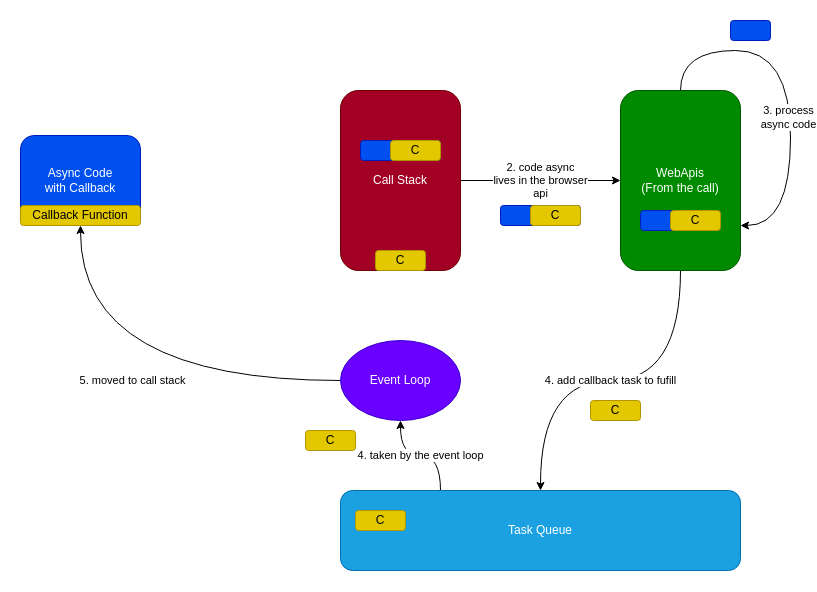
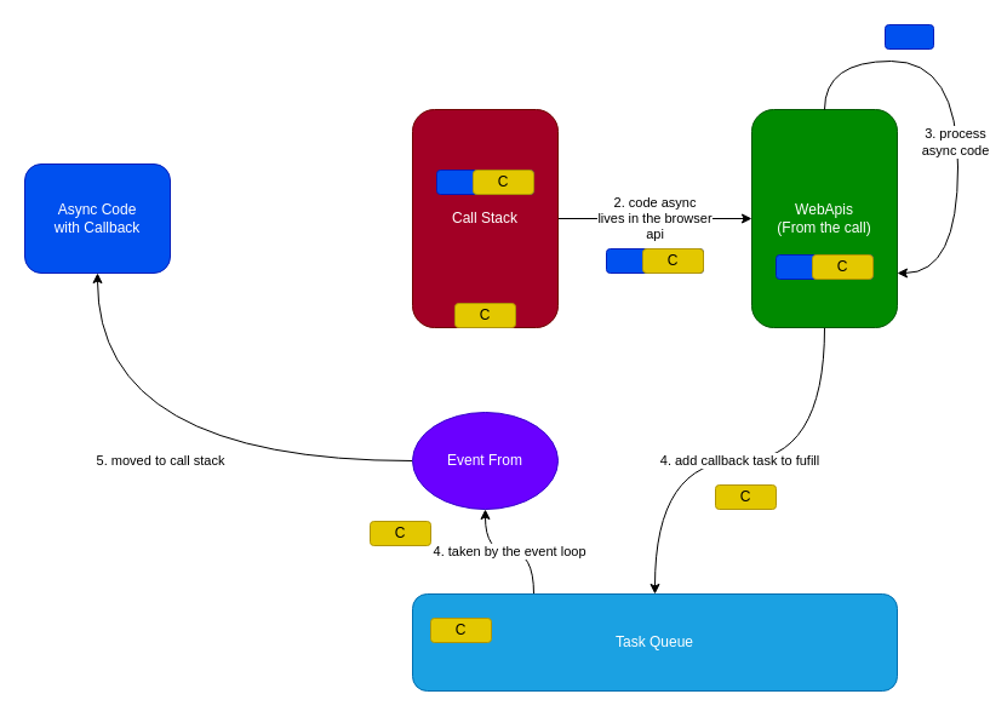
- <mxCell id="13" value="Callback Function" style="rounded=1;whiteSpace=wrap;html=1;fillColor=#e3c800;fontColor=#000000;strokeColor=#B09500;" vertex="1" parent="1"><mxGeometry x="20" y="205" width="120" height="20" as="geometry" /></mxCell>
- <mxCell id="7" value="Event Loop" style="ellipse;whiteSpace=wrap;html=1;fillColor=#6a00ff;fontColor=#ffffff;strokeColor=#3700CC;" vertex="1" parent="1"><mxGeometry x="340" y="340" width="120" height="80" as="geometry" /></mxCell>
+ <mxCell id="7" value="Event From" style="ellipse;whiteSpace=wrap;html=1;fillColor=#6a00ff;fontColor=#ffffff;strokeColor=#3700CC;" vertex="1" parent="1"><mxGeometry x="340" y="340" width="120" height="80" as="geometry" /></mxCell>
